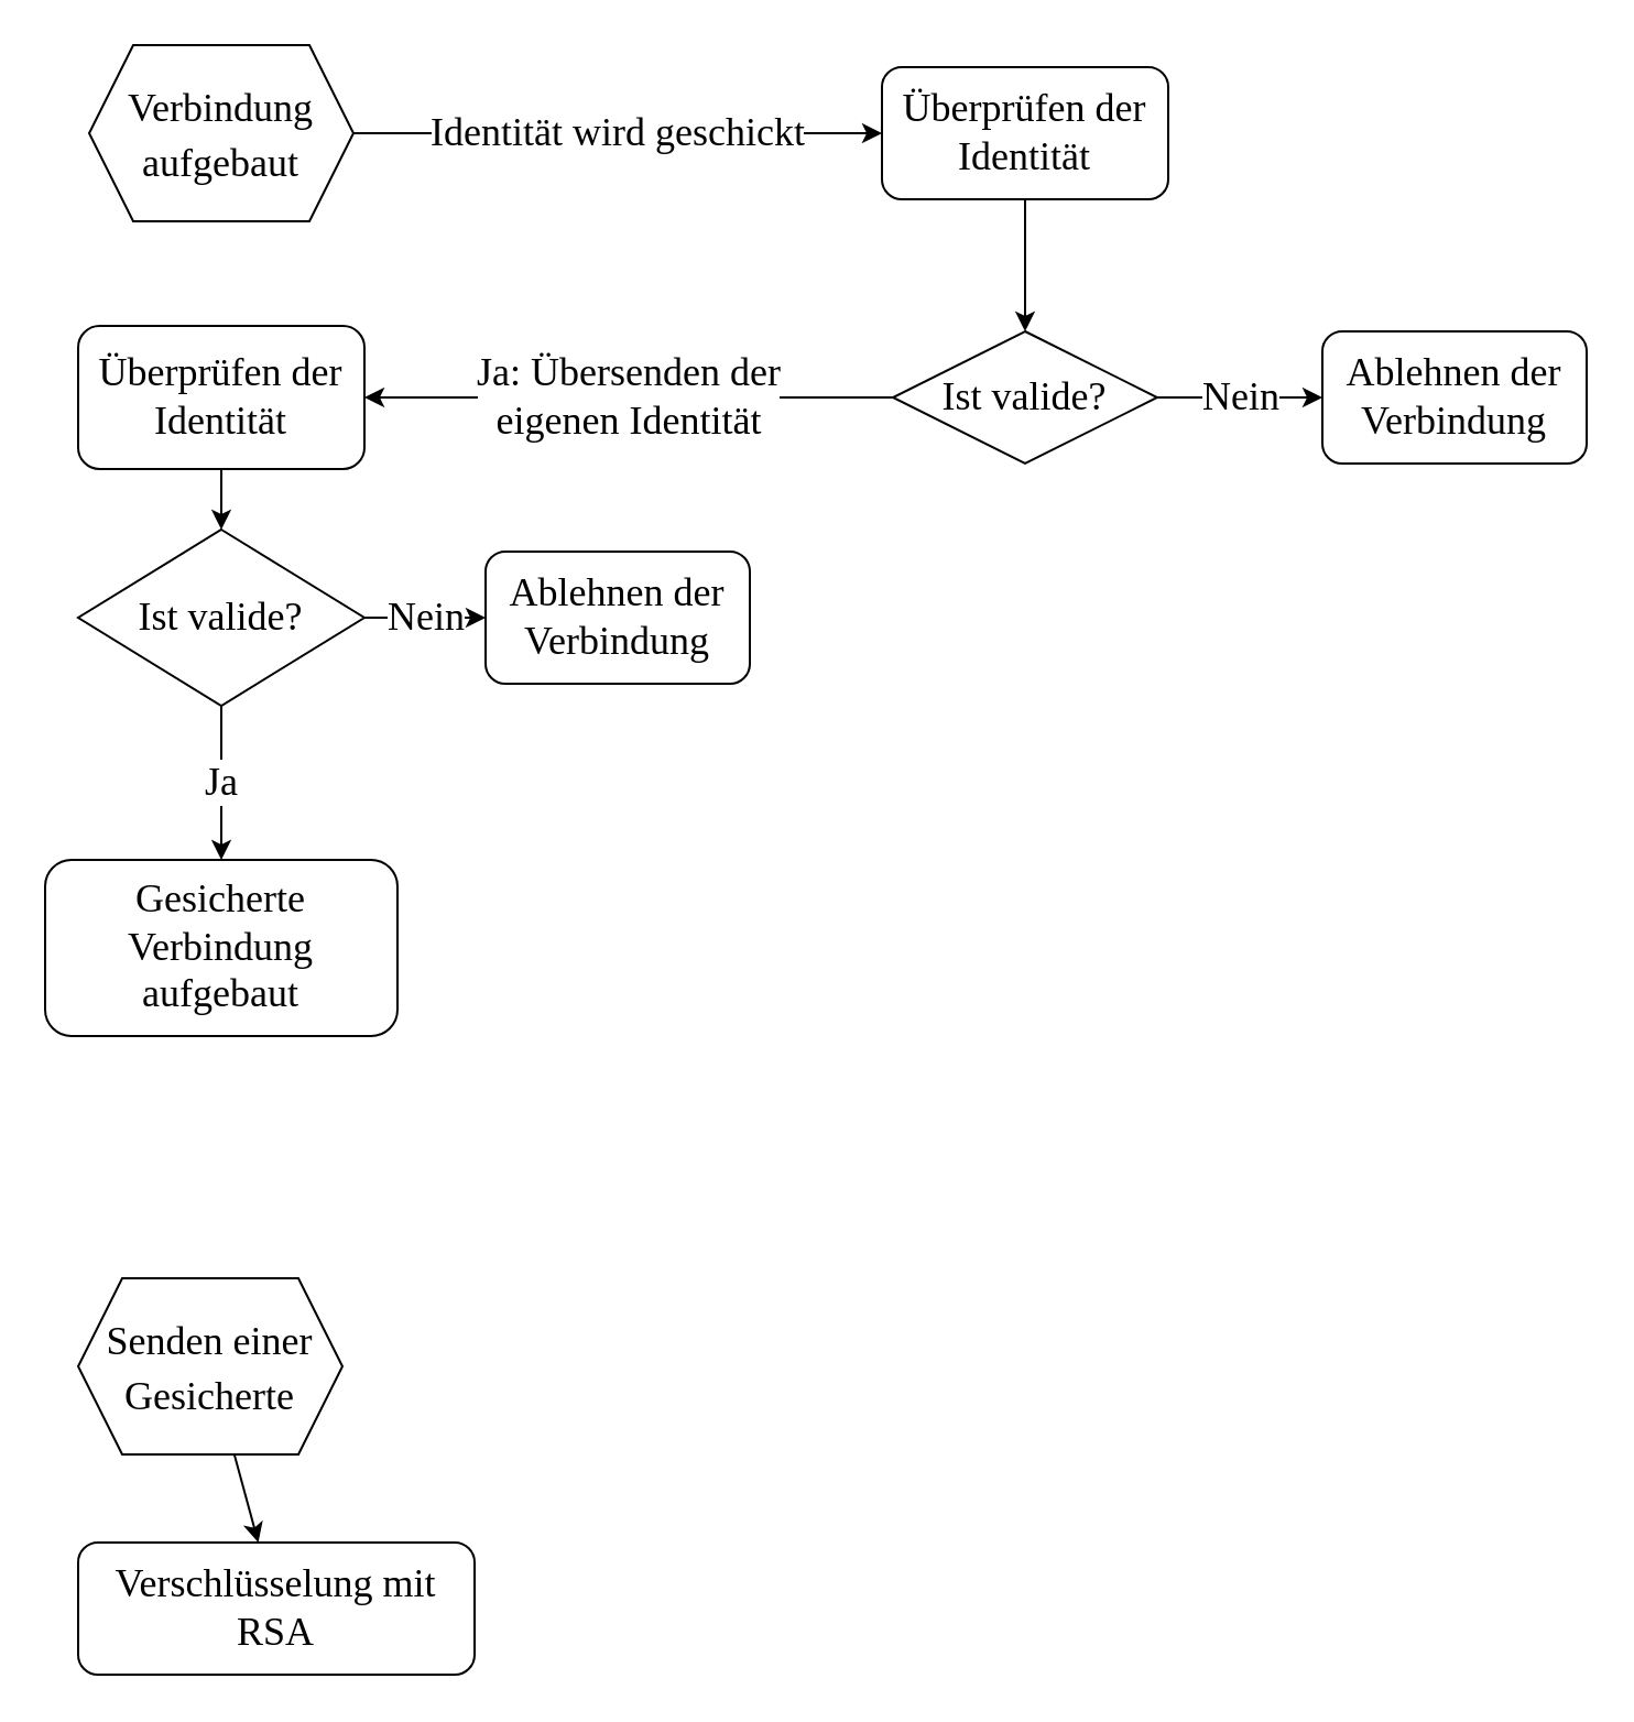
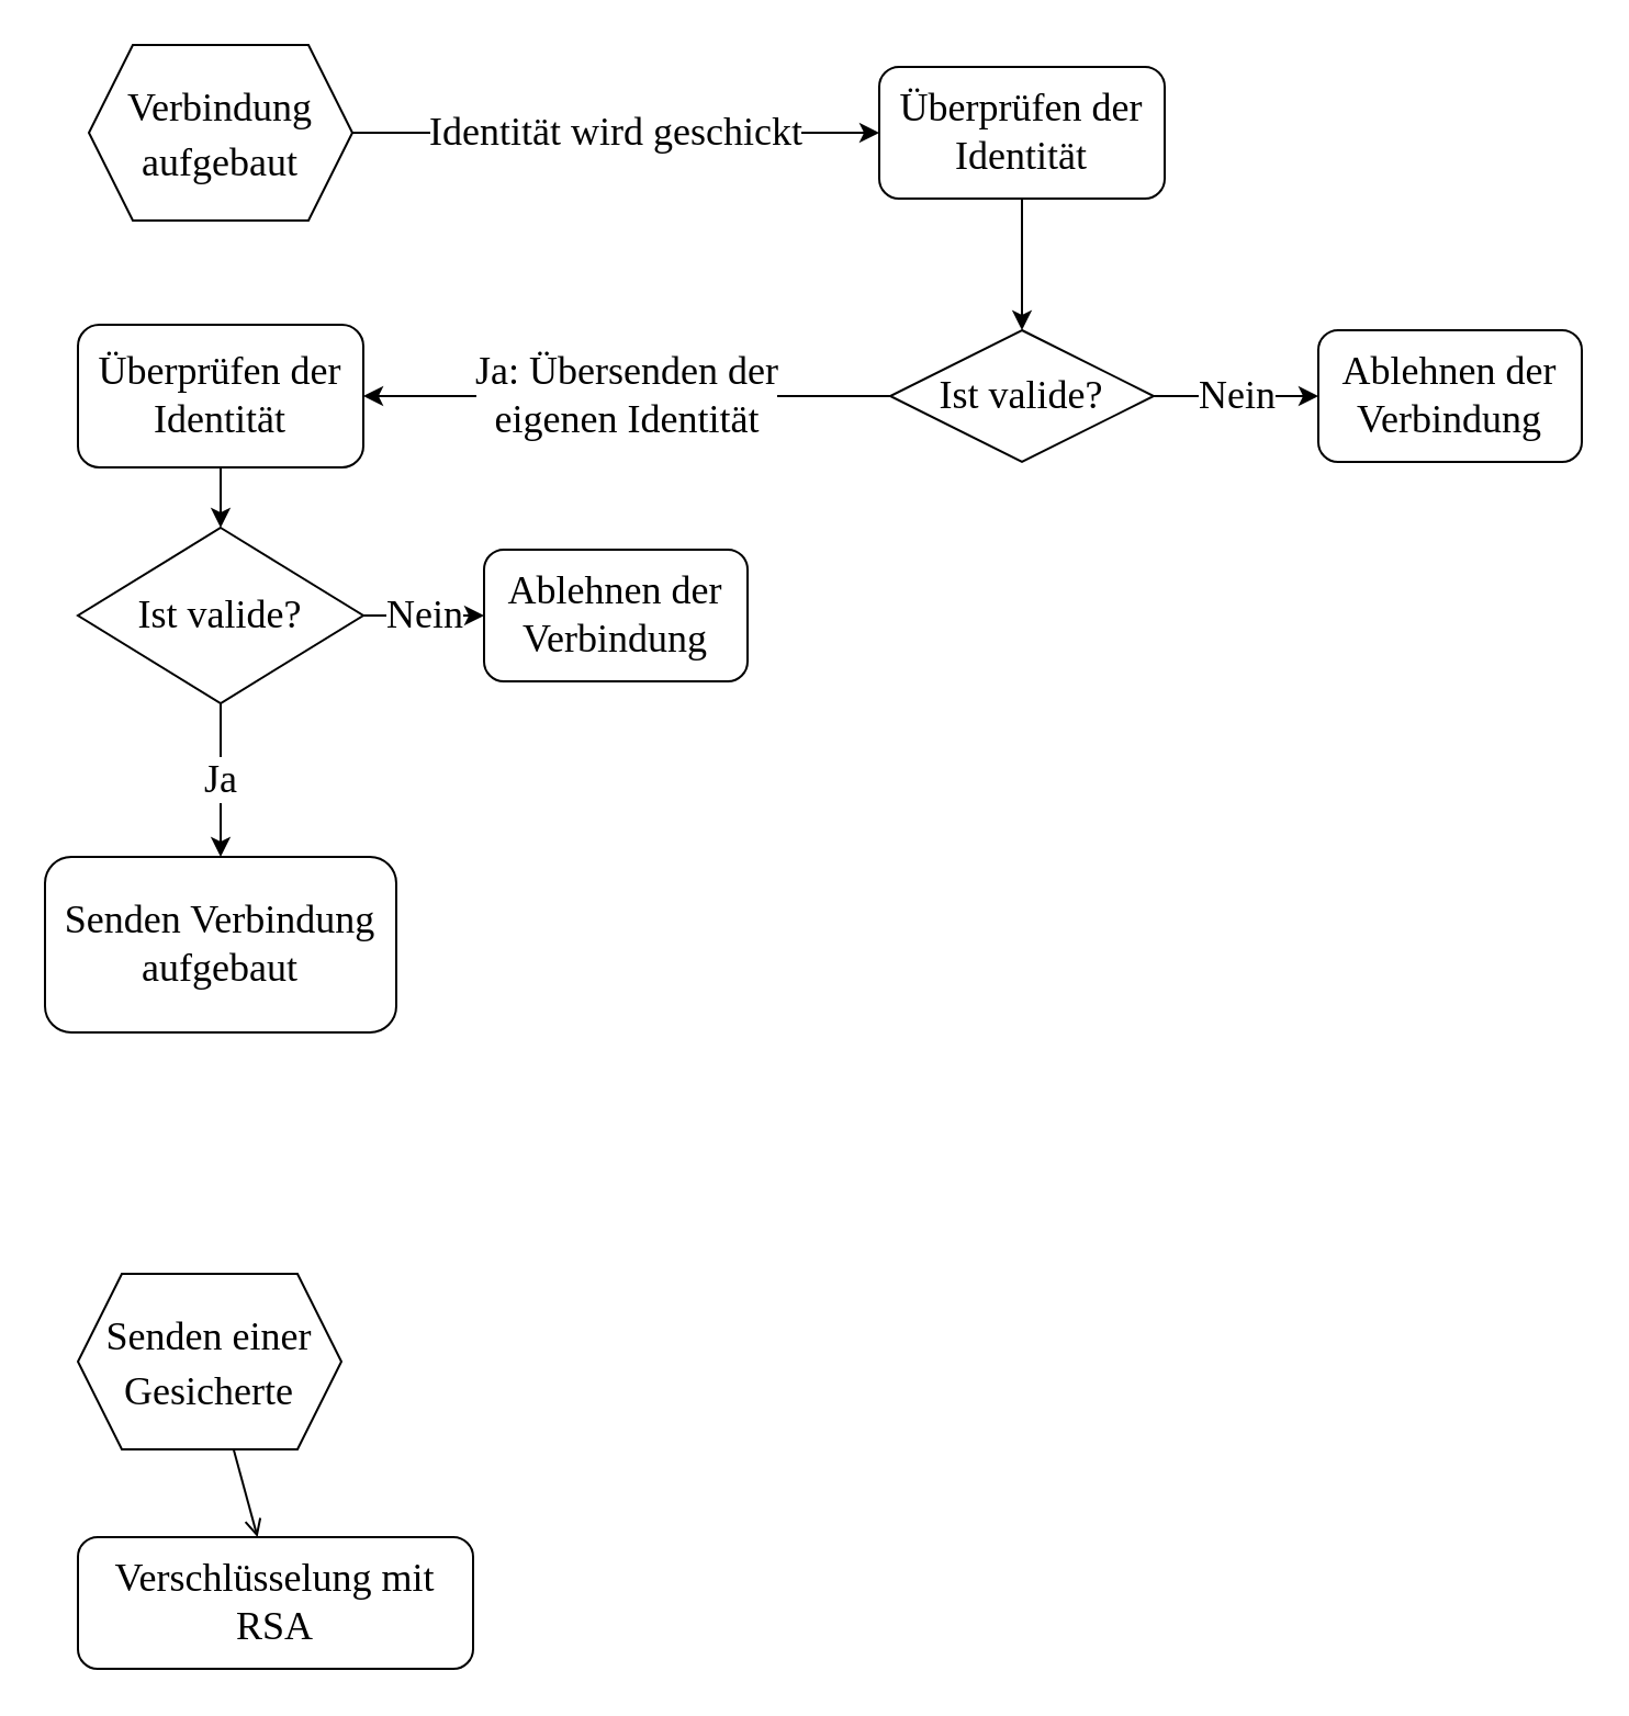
- <mxCell id="18" value="Gesicherte Verbindung aufgebaut" style="rounded=1;whiteSpace=wrap;html=1;sketch=0;hachureGap=4;jiggle=2;curveFitting=1;sketchStyle=rough;fontFamily=Carlito;fontSource=https%3A%2F%2Ffonts.googleapis.com%2Fcss%3Ffamily%3DCarlito;fontSize=18;" vertex="1" parent="1"><mxGeometry x="20" y="390" width="160" height="80" as="geometry" /></mxCell>
+ <mxCell id="18" value="Senden Verbindung aufgebaut" style="rounded=1;whiteSpace=wrap;html=1;sketch=0;hachureGap=4;jiggle=2;curveFitting=1;sketchStyle=rough;fontFamily=Carlito;fontSource=https%3A%2F%2Ffonts.googleapis.com%2Fcss%3Ffamily%3DCarlito;fontSize=18;" vertex="1" parent="1"><mxGeometry x="20" y="390" width="160" height="80" as="geometry" /></mxCell>
- <mxCell id="19" style="edgeStyle=none;sketch=0;hachureGap=4;jiggle=2;curveFitting=1;html=1;fontFamily=Carlito;fontSource=https%3A%2F%2Ffonts.googleapis.com%2Fcss%3Ffamily%3DCarlito;fontSize=18;" edge="1" parent="1" source="20" target="21"><mxGeometry relative="1" as="geometry" /></mxCell>
+ <mxCell id="19" style="edgeStyle=none;sketch=0;hachureGap=4;jiggle=2;curveFitting=1;html=1;fontFamily=Carlito;fontSource=https%3A%2F%2Ffonts.googleapis.com%2Fcss%3Ffamily%3DCarlito;fontSize=18;endArrow=open;" edge="1" parent="1" source="20" target="21"><mxGeometry relative="1" as="geometry" /></mxCell>
